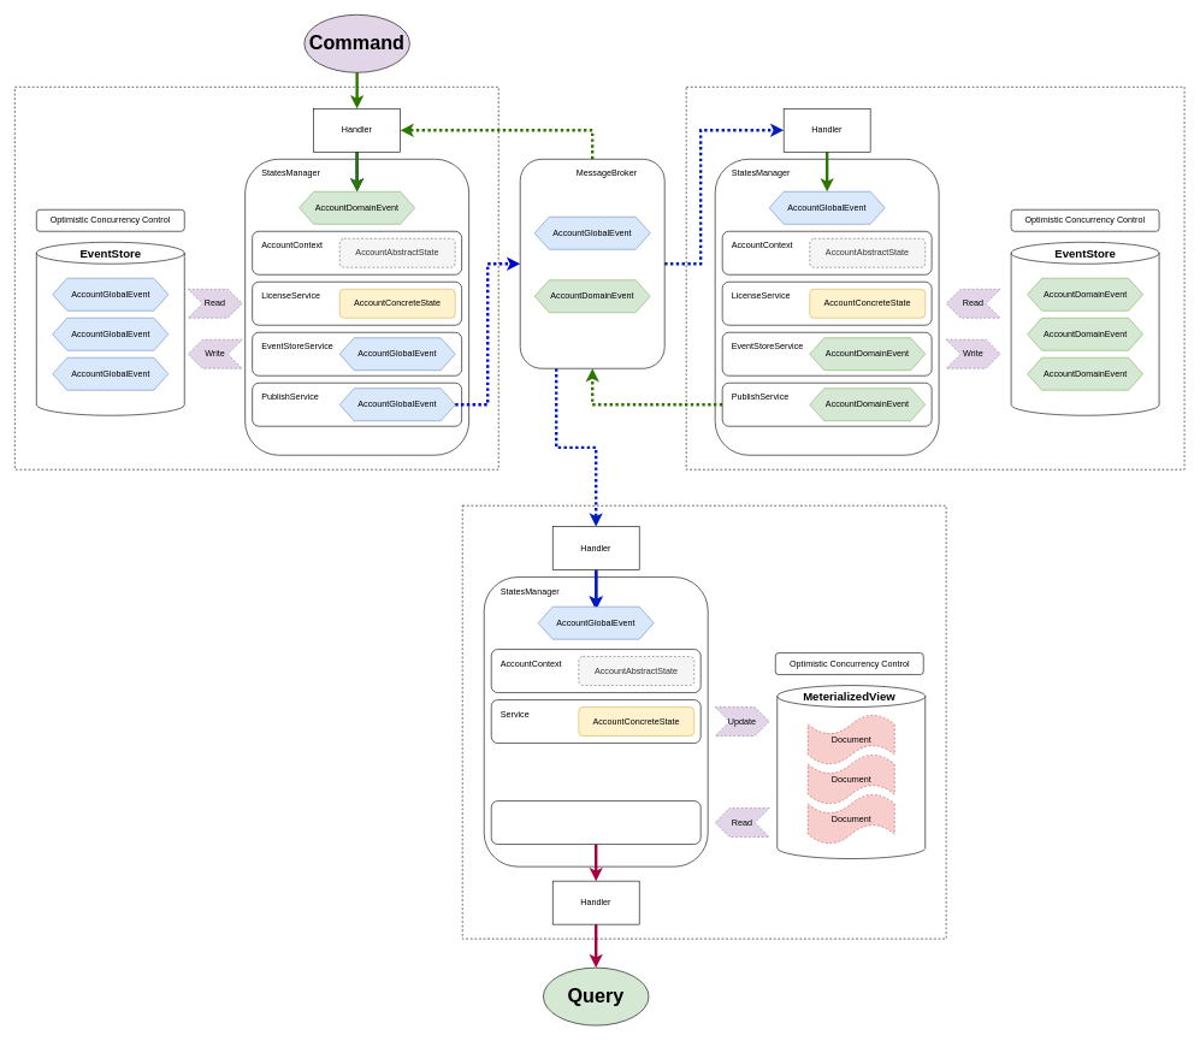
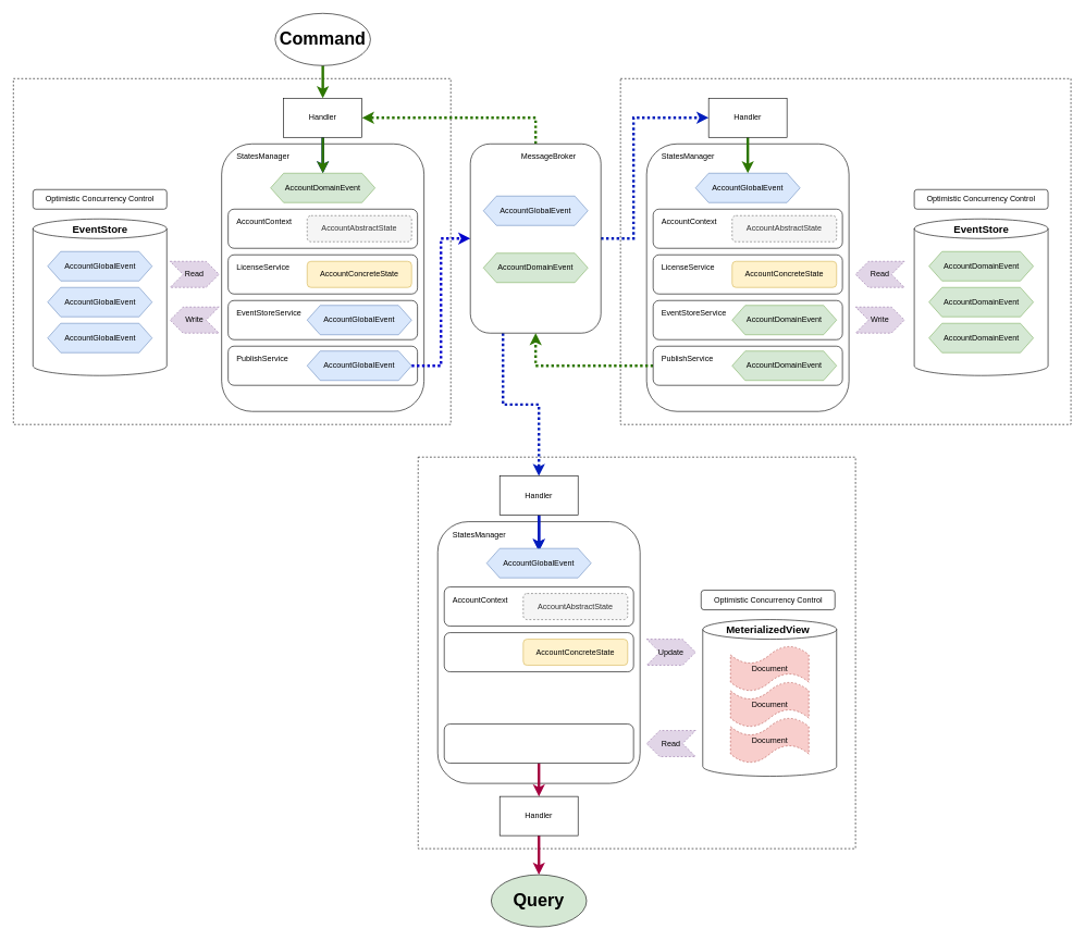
- <mxCell id="30" value="&lt;font style=&quot;font-size: 27px&quot;&gt;&lt;b&gt;Command&lt;/b&gt;&lt;/font&gt;" style="ellipse;whiteSpace=wrap;html=1;strokeWidth=1;fillColor=#e1d5e7;" parent="1" vertex="1"><mxGeometry x="421" y="20" width="146" height="80" as="geometry" /></mxCell>
+ <mxCell id="30" value="&lt;font style=&quot;font-size: 27px&quot;&gt;&lt;b&gt;Command&lt;/b&gt;&lt;/font&gt;" style="ellipse;whiteSpace=wrap;html=1;strokeWidth=1;fillColor=#ffffff;" parent="1" vertex="1"><mxGeometry x="421" y="20" width="146" height="80" as="geometry" /></mxCell>
- <mxCell id="74" value="Service" style="text;html=1;strokeColor=none;fillColor=none;align=left;verticalAlign=middle;whiteSpace=wrap;rounded=0;" vertex="1" parent="1"><mxGeometry x="691" y="979" width="100" height="20" as="geometry" /></mxCell>
